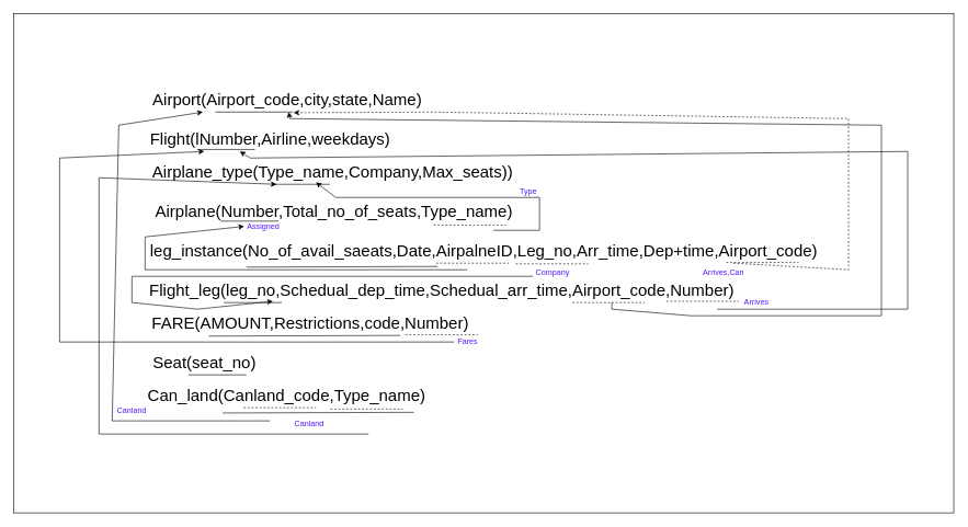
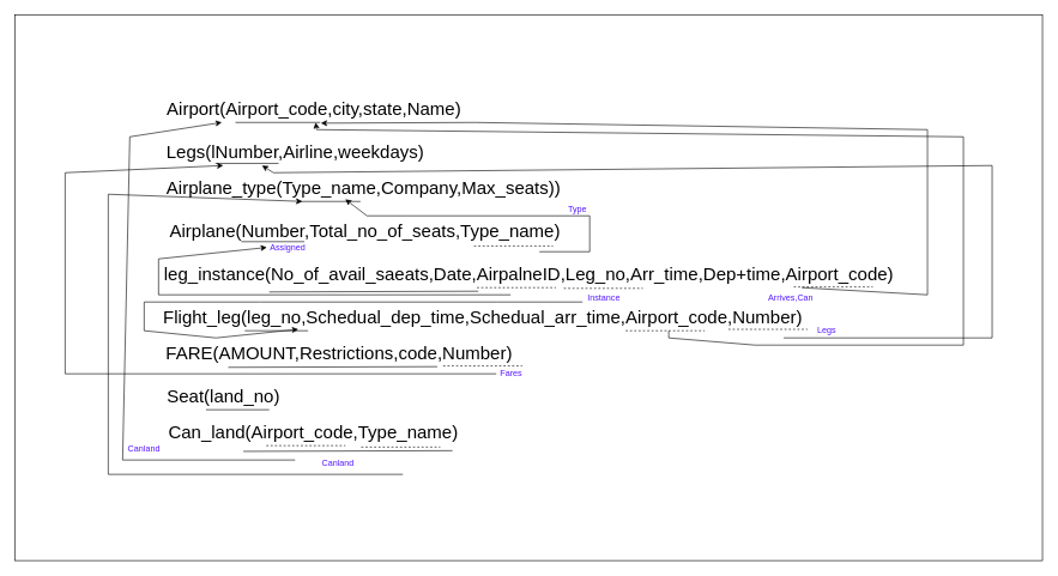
- <mxCell id="39" value="" style="endArrow=classic;html=1;rounded=0;entryX=0.523;entryY=1.025;entryDx=0;entryDy=0;entryPerimeter=0;exitX=0.75;exitY=0;exitDx=0;exitDy=0;dashed=1;" edge="1" parent="1" source="40" target="10"><mxGeometry width="50" height="50" relative="1" as="geometry"><mxPoint x="1030" y="410" as="sourcePoint" /><mxPoint x="1140" y="200" as="targetPoint" /><Array as="points"><mxPoint x="1290" y="410" /><mxPoint x="1290" y="180" /><mxPoint x="660" y="170" /></Array></mxGeometry></mxCell>
+ <mxCell id="39" value="" style="endArrow=classic;html=1;rounded=0;entryX=0.523;entryY=1.025;entryDx=0;entryDy=0;entryPerimeter=0;exitX=0.75;exitY=0;exitDx=0;exitDy=0;" edge="1" parent="1" source="40" target="10"><mxGeometry width="50" height="50" relative="1" as="geometry"><mxPoint x="1030" y="410" as="sourcePoint" /><mxPoint x="1140" y="200" as="targetPoint" /><Array as="points"><mxPoint x="1290" y="410" /><mxPoint x="1290" y="180" /><mxPoint x="660" y="170" /></Array></mxGeometry></mxCell>
- <mxCell id="4" value="Flight(lNumber,Airline,weekdays)" style="text;html=1;align=center;verticalAlign=middle;resizable=0;points=[];autosize=1;strokeColor=none;fillColor=none;fontSize=25;" parent="1" vertex="1"><mxGeometry x="215" y="190" width="390" height="40" as="geometry" /></mxCell>
+ <mxCell id="4" value="Legs(lNumber,Airline,weekdays)" style="text;html=1;align=center;verticalAlign=middle;resizable=0;points=[];autosize=1;strokeColor=none;fillColor=none;fontSize=25;" parent="1" vertex="1"><mxGeometry x="215" y="190" width="390" height="40" as="geometry" /></mxCell>
- <mxCell id="37" value="&lt;font color=&quot;#5517ff&quot;&gt;Company&lt;/font&gt;" style="text;html=1;align=center;verticalAlign=middle;whiteSpace=wrap;rounded=0;" vertex="1" parent="1"><mxGeometry x="810" y="400" width="60" height="30" as="geometry" /></mxCell>
+ <mxCell id="37" value="&lt;font color=&quot;#5517ff&quot;&gt;Instance&lt;/font&gt;" style="text;html=1;align=center;verticalAlign=middle;whiteSpace=wrap;rounded=0;" vertex="1" parent="1"><mxGeometry x="810" y="400" width="60" height="30" as="geometry" /></mxCell>
- <mxCell id="45" value="&lt;font color=&quot;#5517ff&quot;&gt;Arrives&lt;/font&gt;" style="text;html=1;align=center;verticalAlign=middle;whiteSpace=wrap;rounded=0;" vertex="1" parent="1"><mxGeometry x="1120" y="444" width="60" height="30" as="geometry" /></mxCell>
+ <mxCell id="45" value="&lt;font color=&quot;#5517ff&quot;&gt;Legs&lt;/font&gt;" style="text;html=1;align=center;verticalAlign=middle;whiteSpace=wrap;rounded=0;" vertex="1" parent="1"><mxGeometry x="1120" y="444" width="60" height="30" as="geometry" /></mxCell>
- <mxCell id="9" value="Seat(seat_no)" style="text;html=1;align=center;verticalAlign=middle;resizable=0;points=[];autosize=1;strokeColor=none;fillColor=none;fontSize=25;" parent="1" vertex="1"><mxGeometry x="220" y="530" width="180" height="40" as="geometry" /></mxCell>
+ <mxCell id="9" value="Seat(land_no)" style="text;html=1;align=center;verticalAlign=middle;resizable=0;points=[];autosize=1;strokeColor=none;fillColor=none;fontSize=25;" parent="1" vertex="1"><mxGeometry x="220" y="530" width="180" height="40" as="geometry" /></mxCell>
- <mxCell id="19" value="Can_land(Canland_code,Type_name)" style="text;html=1;align=center;verticalAlign=middle;resizable=0;points=[];autosize=1;strokeColor=none;fillColor=none;fontSize=25;" vertex="1" parent="1"><mxGeometry x="220" y="580" width="430" height="40" as="geometry" /></mxCell>
+ <mxCell id="19" value="Can_land(Airport_code,Type_name)" style="text;html=1;align=center;verticalAlign=middle;resizable=0;points=[];autosize=1;strokeColor=none;fillColor=none;fontSize=25;" vertex="1" parent="1"><mxGeometry x="220" y="580" width="430" height="40" as="geometry" /></mxCell>
